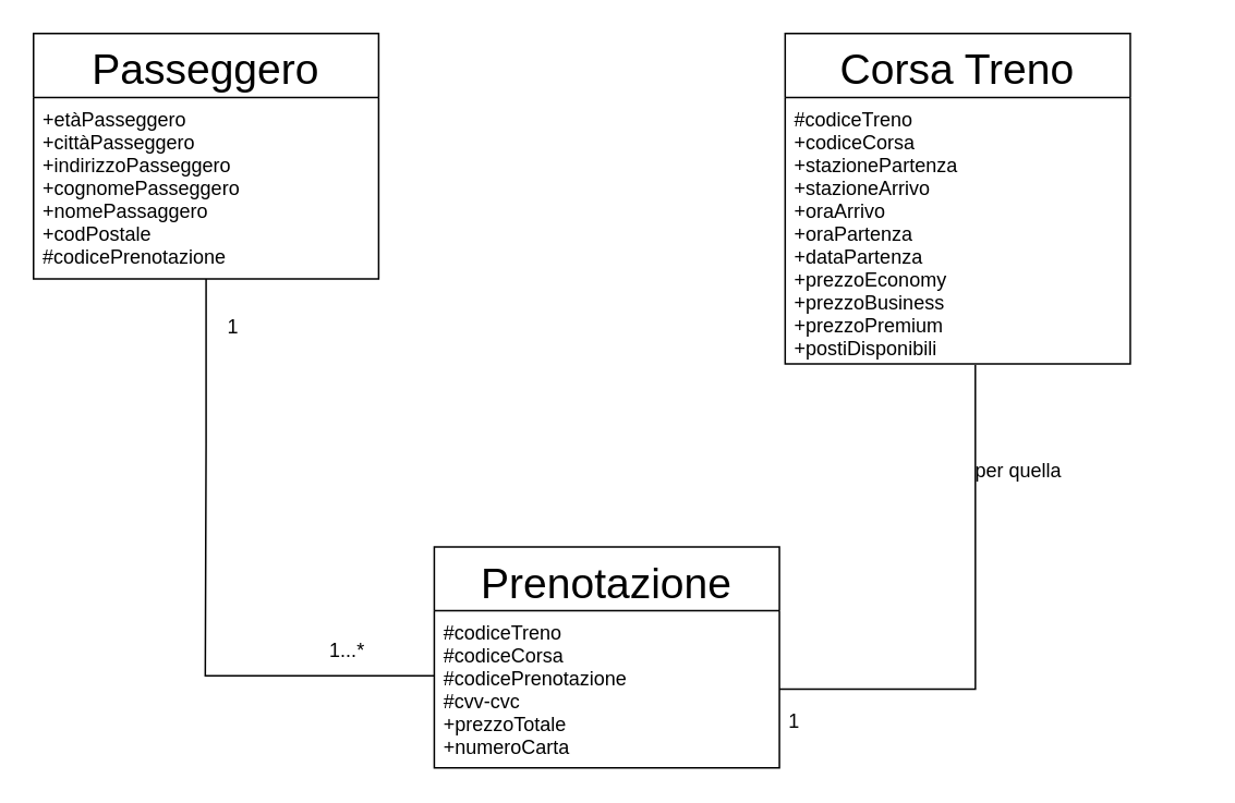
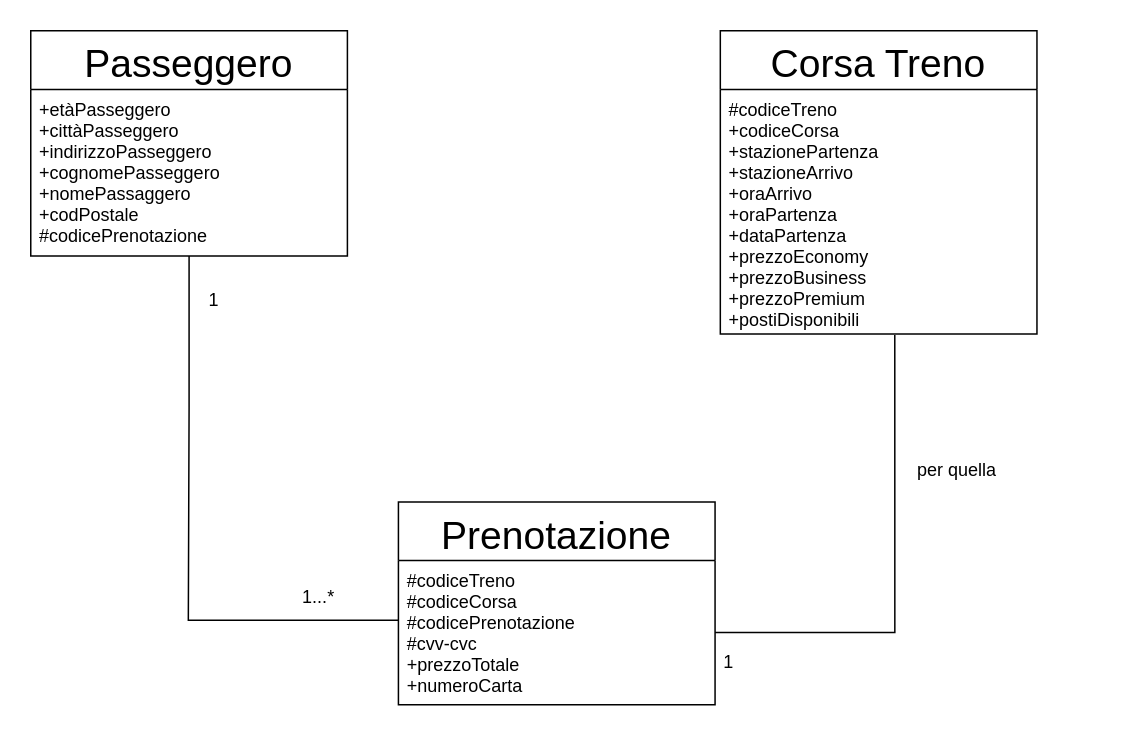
- <mxCell id="12" value="per quella" style="text;html=1;resizable=0;points=[];autosize=1;align=left;verticalAlign=top;spacingTop=-4;fontSize=12;" vertex="1" parent="1"><mxGeometry x="593.5" y="278" width="124" height="31" as="geometry" /></mxCell>
+ <mxCell id="12" value="per quella" style="text;html=1;resizable=0;points=[];autosize=1;align=left;verticalAlign=top;spacingTop=-4;fontSize=12;" vertex="1" parent="1"><mxGeometry x="608.5" y="303" width="124" height="31" as="geometry" /></mxCell>
